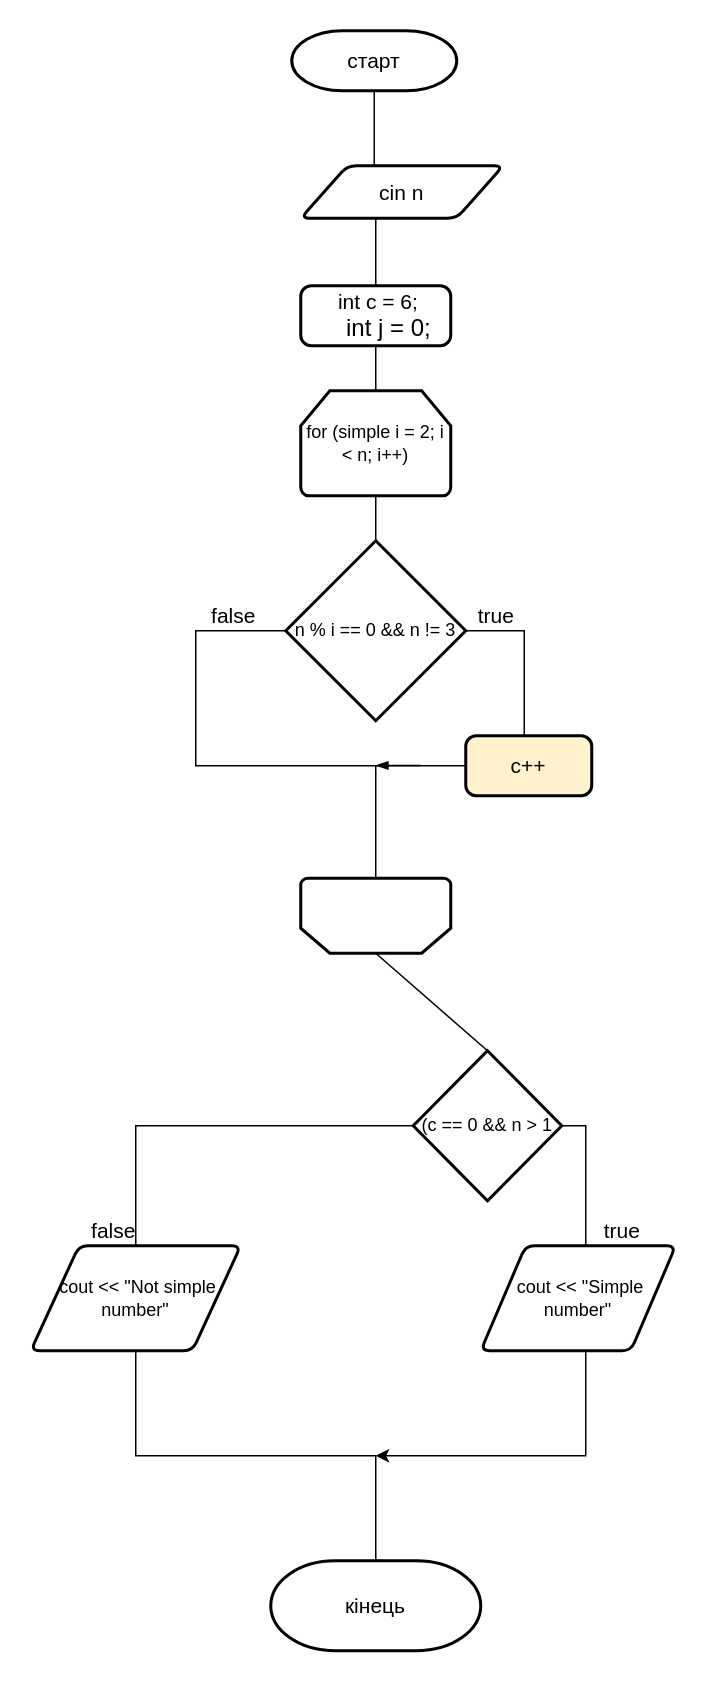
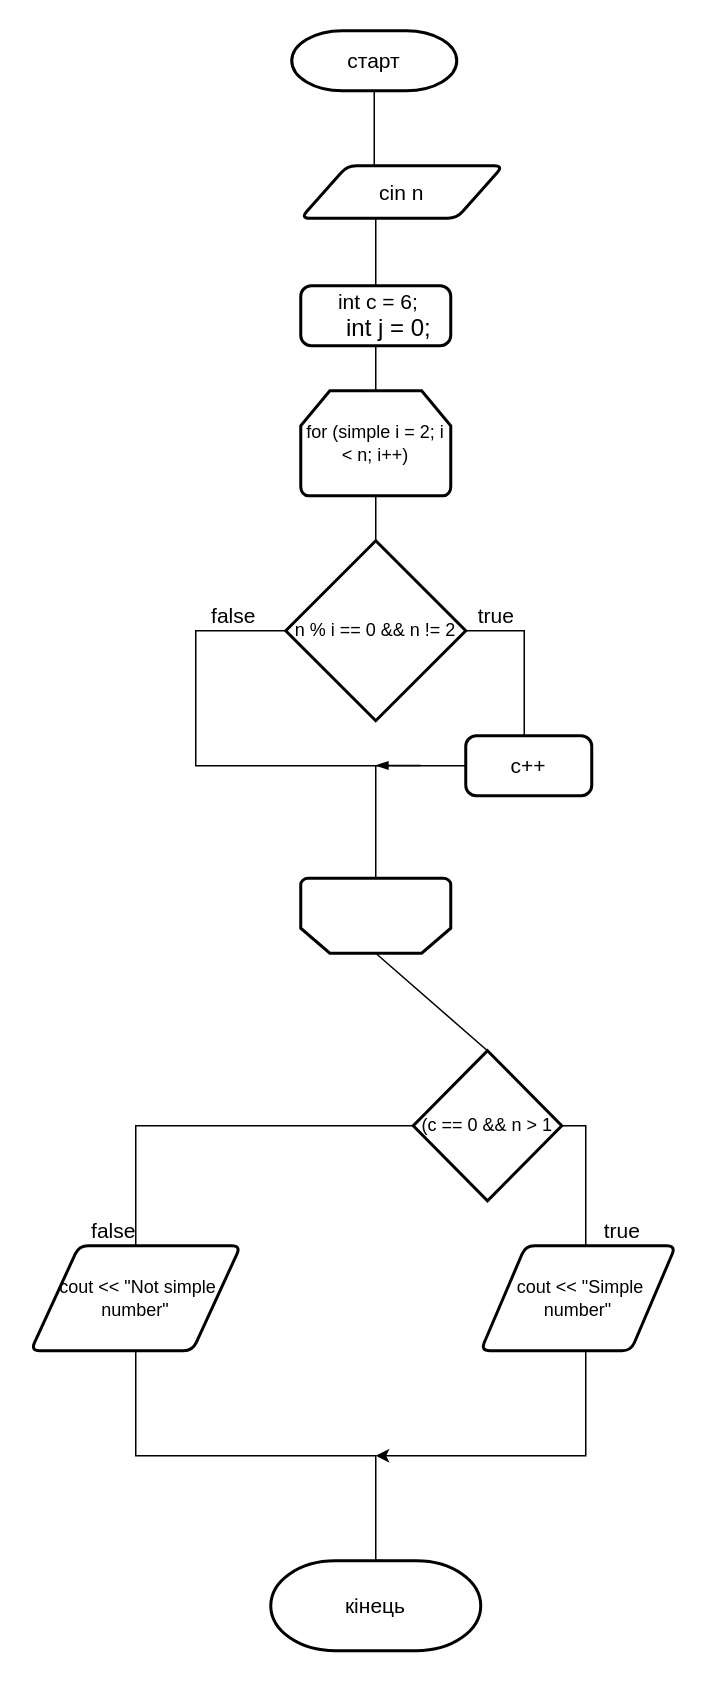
- <mxCell id="17" value="&lt;font style=&quot;font-size: 12px&quot;&gt;n % i == 0 &amp;amp;&amp;amp; n != 3&lt;/font&gt;" style="strokeWidth=2;html=1;shape=mxgraph.flowchart.decision;whiteSpace=wrap;" vertex="1" parent="1"><mxGeometry x="190" y="360" width="120" height="120" as="geometry" /></mxCell>
+ <mxCell id="17" value="&lt;font style=&quot;font-size: 12px&quot;&gt;n % i == 0 &amp;amp;&amp;amp; n != 2&lt;/font&gt;" style="strokeWidth=2;html=1;shape=mxgraph.flowchart.decision;whiteSpace=wrap;" vertex="1" parent="1"><mxGeometry x="190" y="360" width="120" height="120" as="geometry" /></mxCell>
- <mxCell id="18" value="&lt;font style=&quot;font-size: 14px&quot;&gt;c++&lt;/font&gt;" style="rounded=1;whiteSpace=wrap;html=1;absoluteArcSize=1;arcSize=14;strokeWidth=2;fillColor=#fff2cc;" vertex="1" parent="1"><mxGeometry x="310" y="490" width="84" height="40" as="geometry" /></mxCell>
+ <mxCell id="18" value="&lt;font style=&quot;font-size: 14px&quot;&gt;c++&lt;/font&gt;" style="rounded=1;whiteSpace=wrap;html=1;absoluteArcSize=1;arcSize=14;strokeWidth=2;" vertex="1" parent="1"><mxGeometry x="310" y="490" width="84" height="40" as="geometry" /></mxCell>
